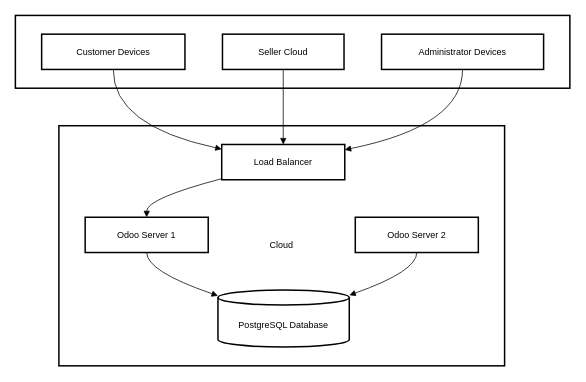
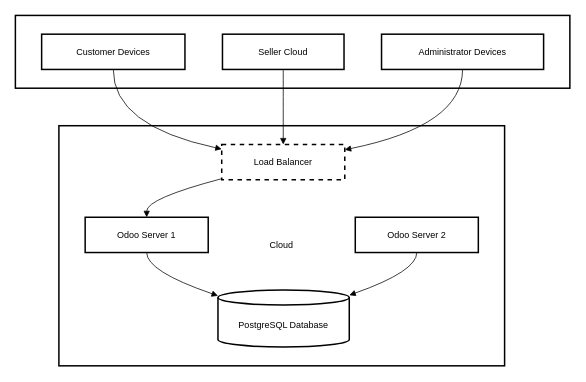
- <mxCell id="4" value="Load Balancer" style="whiteSpace=wrap;strokeWidth=2;" vertex="1" parent="1"><mxGeometry x="295" y="192" width="164" height="47" as="geometry" /></mxCell>
+ <mxCell id="4" value="Load Balancer" style="whiteSpace=wrap;strokeWidth=2;dashed=1;" vertex="1" parent="1"><mxGeometry x="295" y="192" width="164" height="47" as="geometry" /></mxCell>
